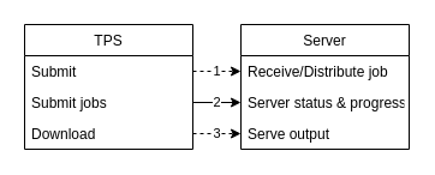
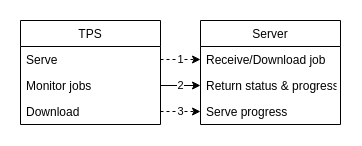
- <mxCell id="3" value="Submit" style="text;strokeColor=none;fillColor=none;align=left;verticalAlign=top;spacingLeft=4;spacingRight=4;overflow=hidden;rotatable=0;points=[[0,0.5],[1,0.5]];portConstraint=eastwest;" parent="2" vertex="1"><mxGeometry y="26" width="140" height="26" as="geometry" /></mxCell>
+ <mxCell id="3" value="Serve" style="text;strokeColor=none;fillColor=none;align=left;verticalAlign=top;spacingLeft=4;spacingRight=4;overflow=hidden;rotatable=0;points=[[0,0.5],[1,0.5]];portConstraint=eastwest;" parent="2" vertex="1"><mxGeometry y="26" width="140" height="26" as="geometry" /></mxCell>
- <mxCell id="7" value="Receive/Distribute job" style="text;strokeColor=none;fillColor=none;align=left;verticalAlign=top;spacingLeft=4;spacingRight=4;overflow=hidden;rotatable=0;points=[[0,0.5],[1,0.5]];portConstraint=eastwest;" parent="6" vertex="1"><mxGeometry y="26" width="140" height="26" as="geometry" /></mxCell>
+ <mxCell id="7" value="Receive/Download job" style="text;strokeColor=none;fillColor=none;align=left;verticalAlign=top;spacingLeft=4;spacingRight=4;overflow=hidden;rotatable=0;points=[[0,0.5],[1,0.5]];portConstraint=eastwest;" parent="6" vertex="1"><mxGeometry y="26" width="140" height="26" as="geometry" /></mxCell>
- <mxCell id="4" value="Submit jobs" style="text;strokeColor=none;fillColor=none;align=left;verticalAlign=top;spacingLeft=4;spacingRight=4;overflow=hidden;rotatable=0;points=[[0,0.5],[1,0.5]];portConstraint=eastwest;" parent="2" vertex="1"><mxGeometry y="52" width="140" height="26" as="geometry" /></mxCell>
+ <mxCell id="4" value="Monitor jobs" style="text;strokeColor=none;fillColor=none;align=left;verticalAlign=top;spacingLeft=4;spacingRight=4;overflow=hidden;rotatable=0;points=[[0,0.5],[1,0.5]];portConstraint=eastwest;" parent="2" vertex="1"><mxGeometry y="52" width="140" height="26" as="geometry" /></mxCell>
- <mxCell id="8" value="Server status &amp; progress" style="text;strokeColor=none;fillColor=none;align=left;verticalAlign=top;spacingLeft=4;spacingRight=4;overflow=hidden;rotatable=0;points=[[0,0.5],[1,0.5]];portConstraint=eastwest;" parent="6" vertex="1"><mxGeometry y="52" width="140" height="26" as="geometry" /></mxCell>
+ <mxCell id="8" value="Return status &amp; progress" style="text;strokeColor=none;fillColor=none;align=left;verticalAlign=top;spacingLeft=4;spacingRight=4;overflow=hidden;rotatable=0;points=[[0,0.5],[1,0.5]];portConstraint=eastwest;" parent="6" vertex="1"><mxGeometry y="52" width="140" height="26" as="geometry" /></mxCell>
- <mxCell id="9" value="Serve output" style="text;strokeColor=none;fillColor=none;align=left;verticalAlign=top;spacingLeft=4;spacingRight=4;overflow=hidden;rotatable=0;points=[[0,0.5],[1,0.5]];portConstraint=eastwest;" parent="6" vertex="1"><mxGeometry y="78" width="140" height="26" as="geometry" /></mxCell>
+ <mxCell id="9" value="Serve progress" style="text;strokeColor=none;fillColor=none;align=left;verticalAlign=top;spacingLeft=4;spacingRight=4;overflow=hidden;rotatable=0;points=[[0,0.5],[1,0.5]];portConstraint=eastwest;" parent="6" vertex="1"><mxGeometry y="78" width="140" height="26" as="geometry" /></mxCell>
